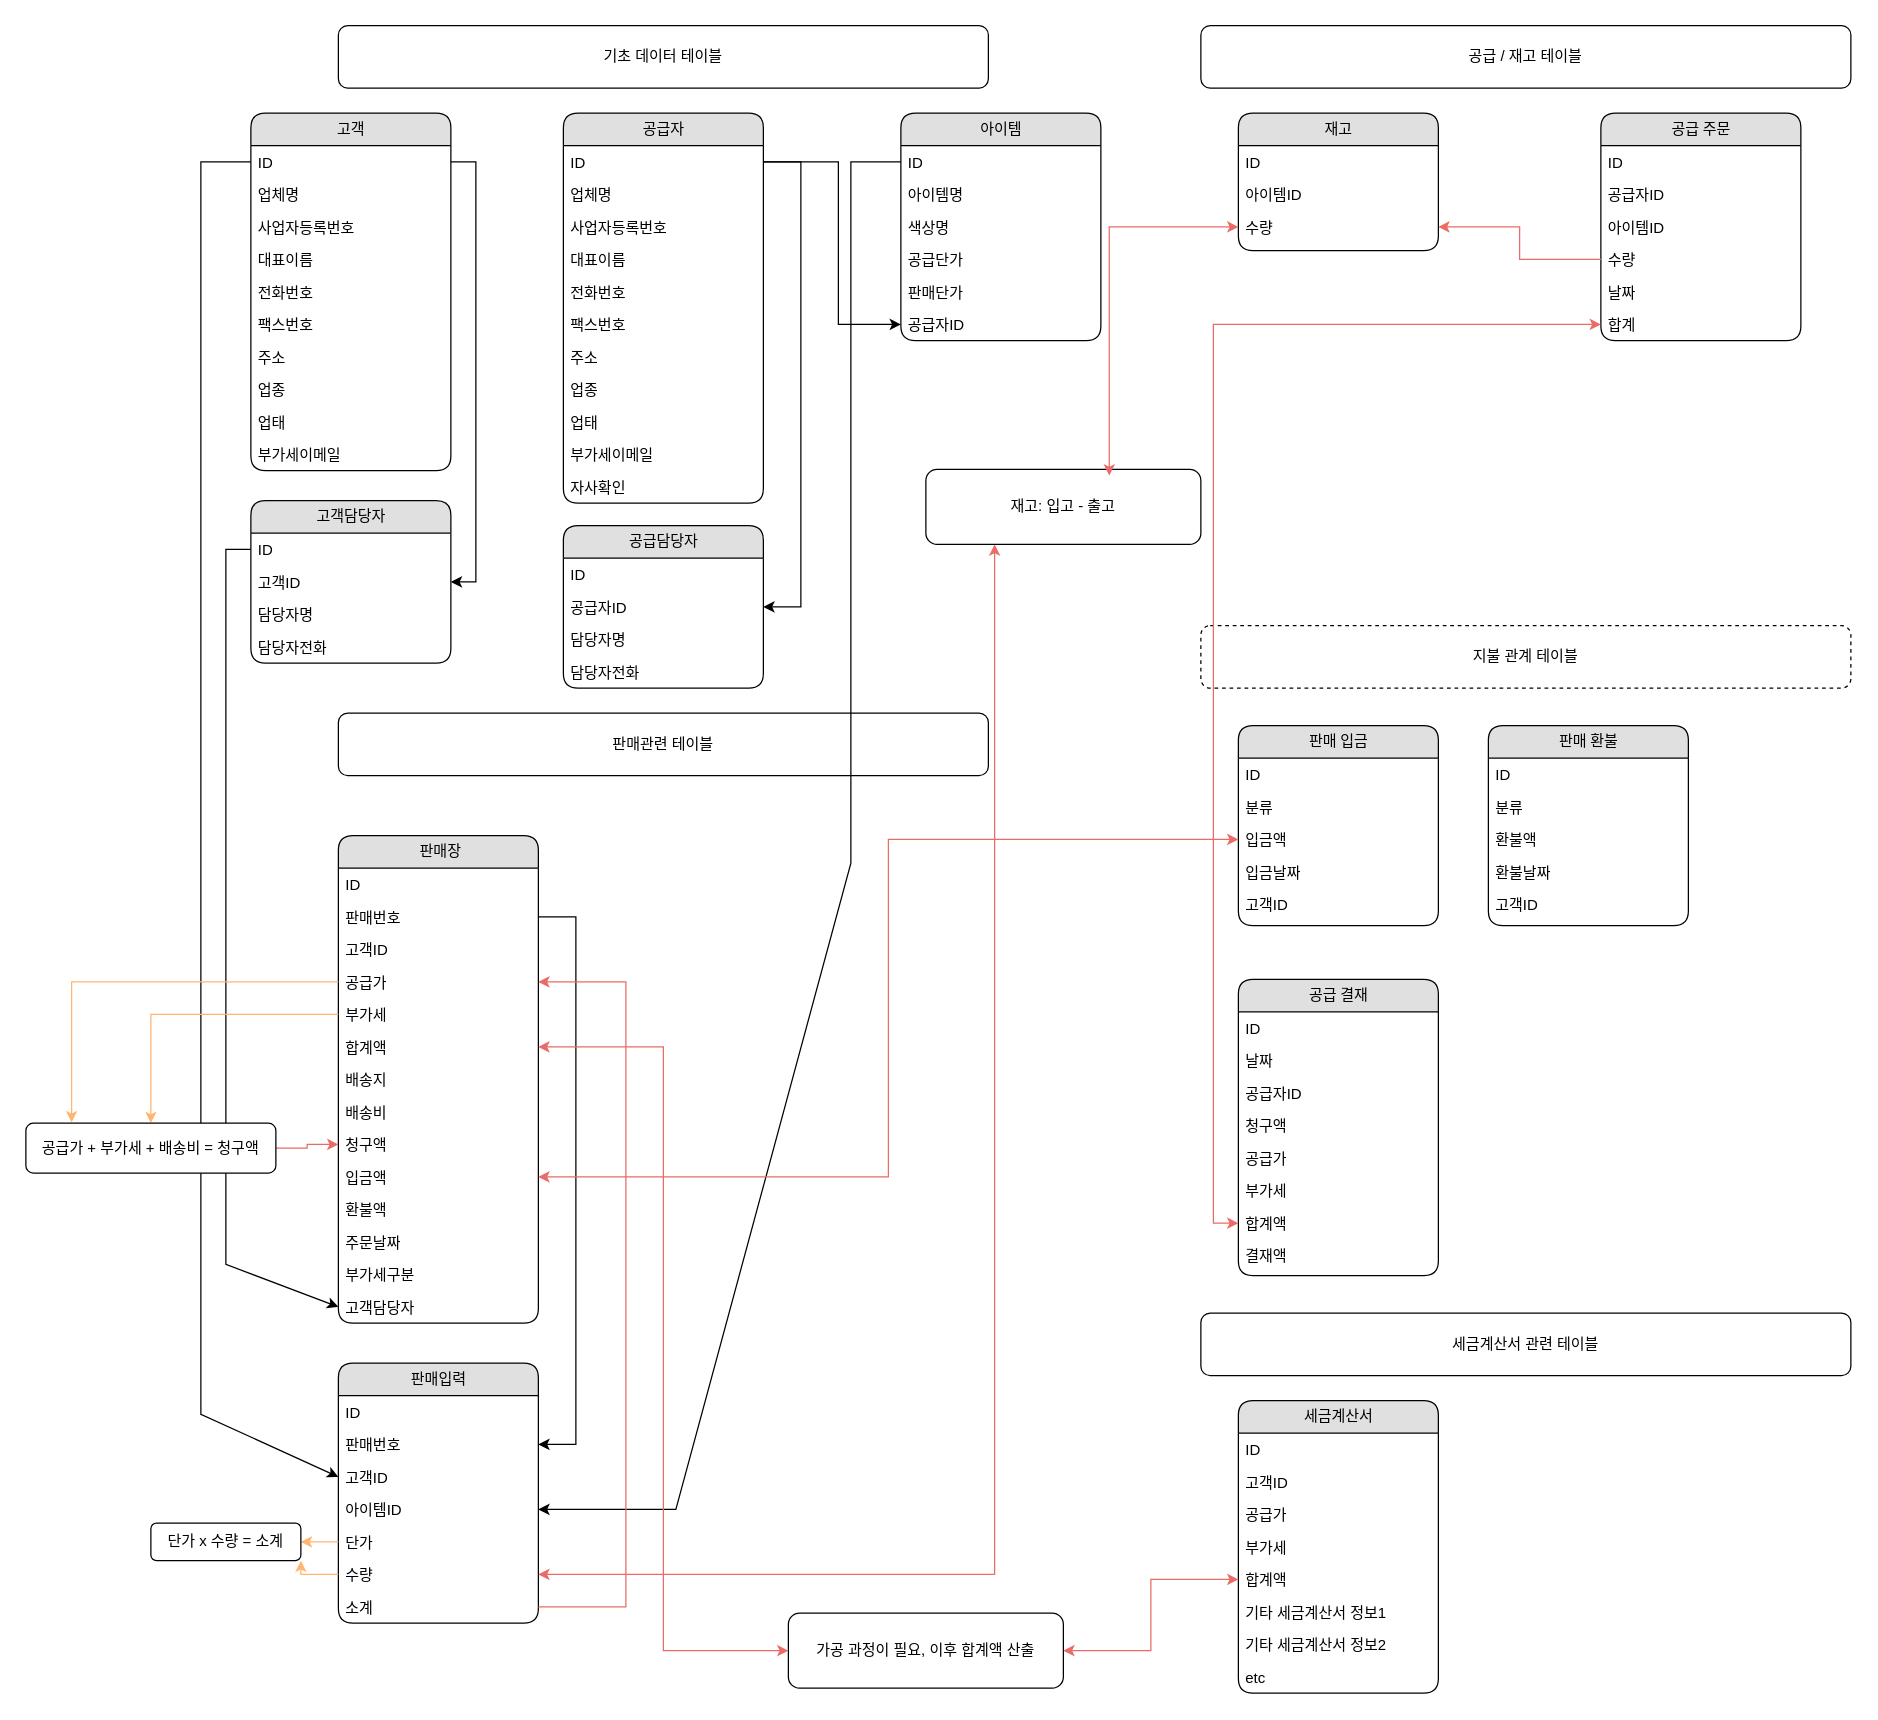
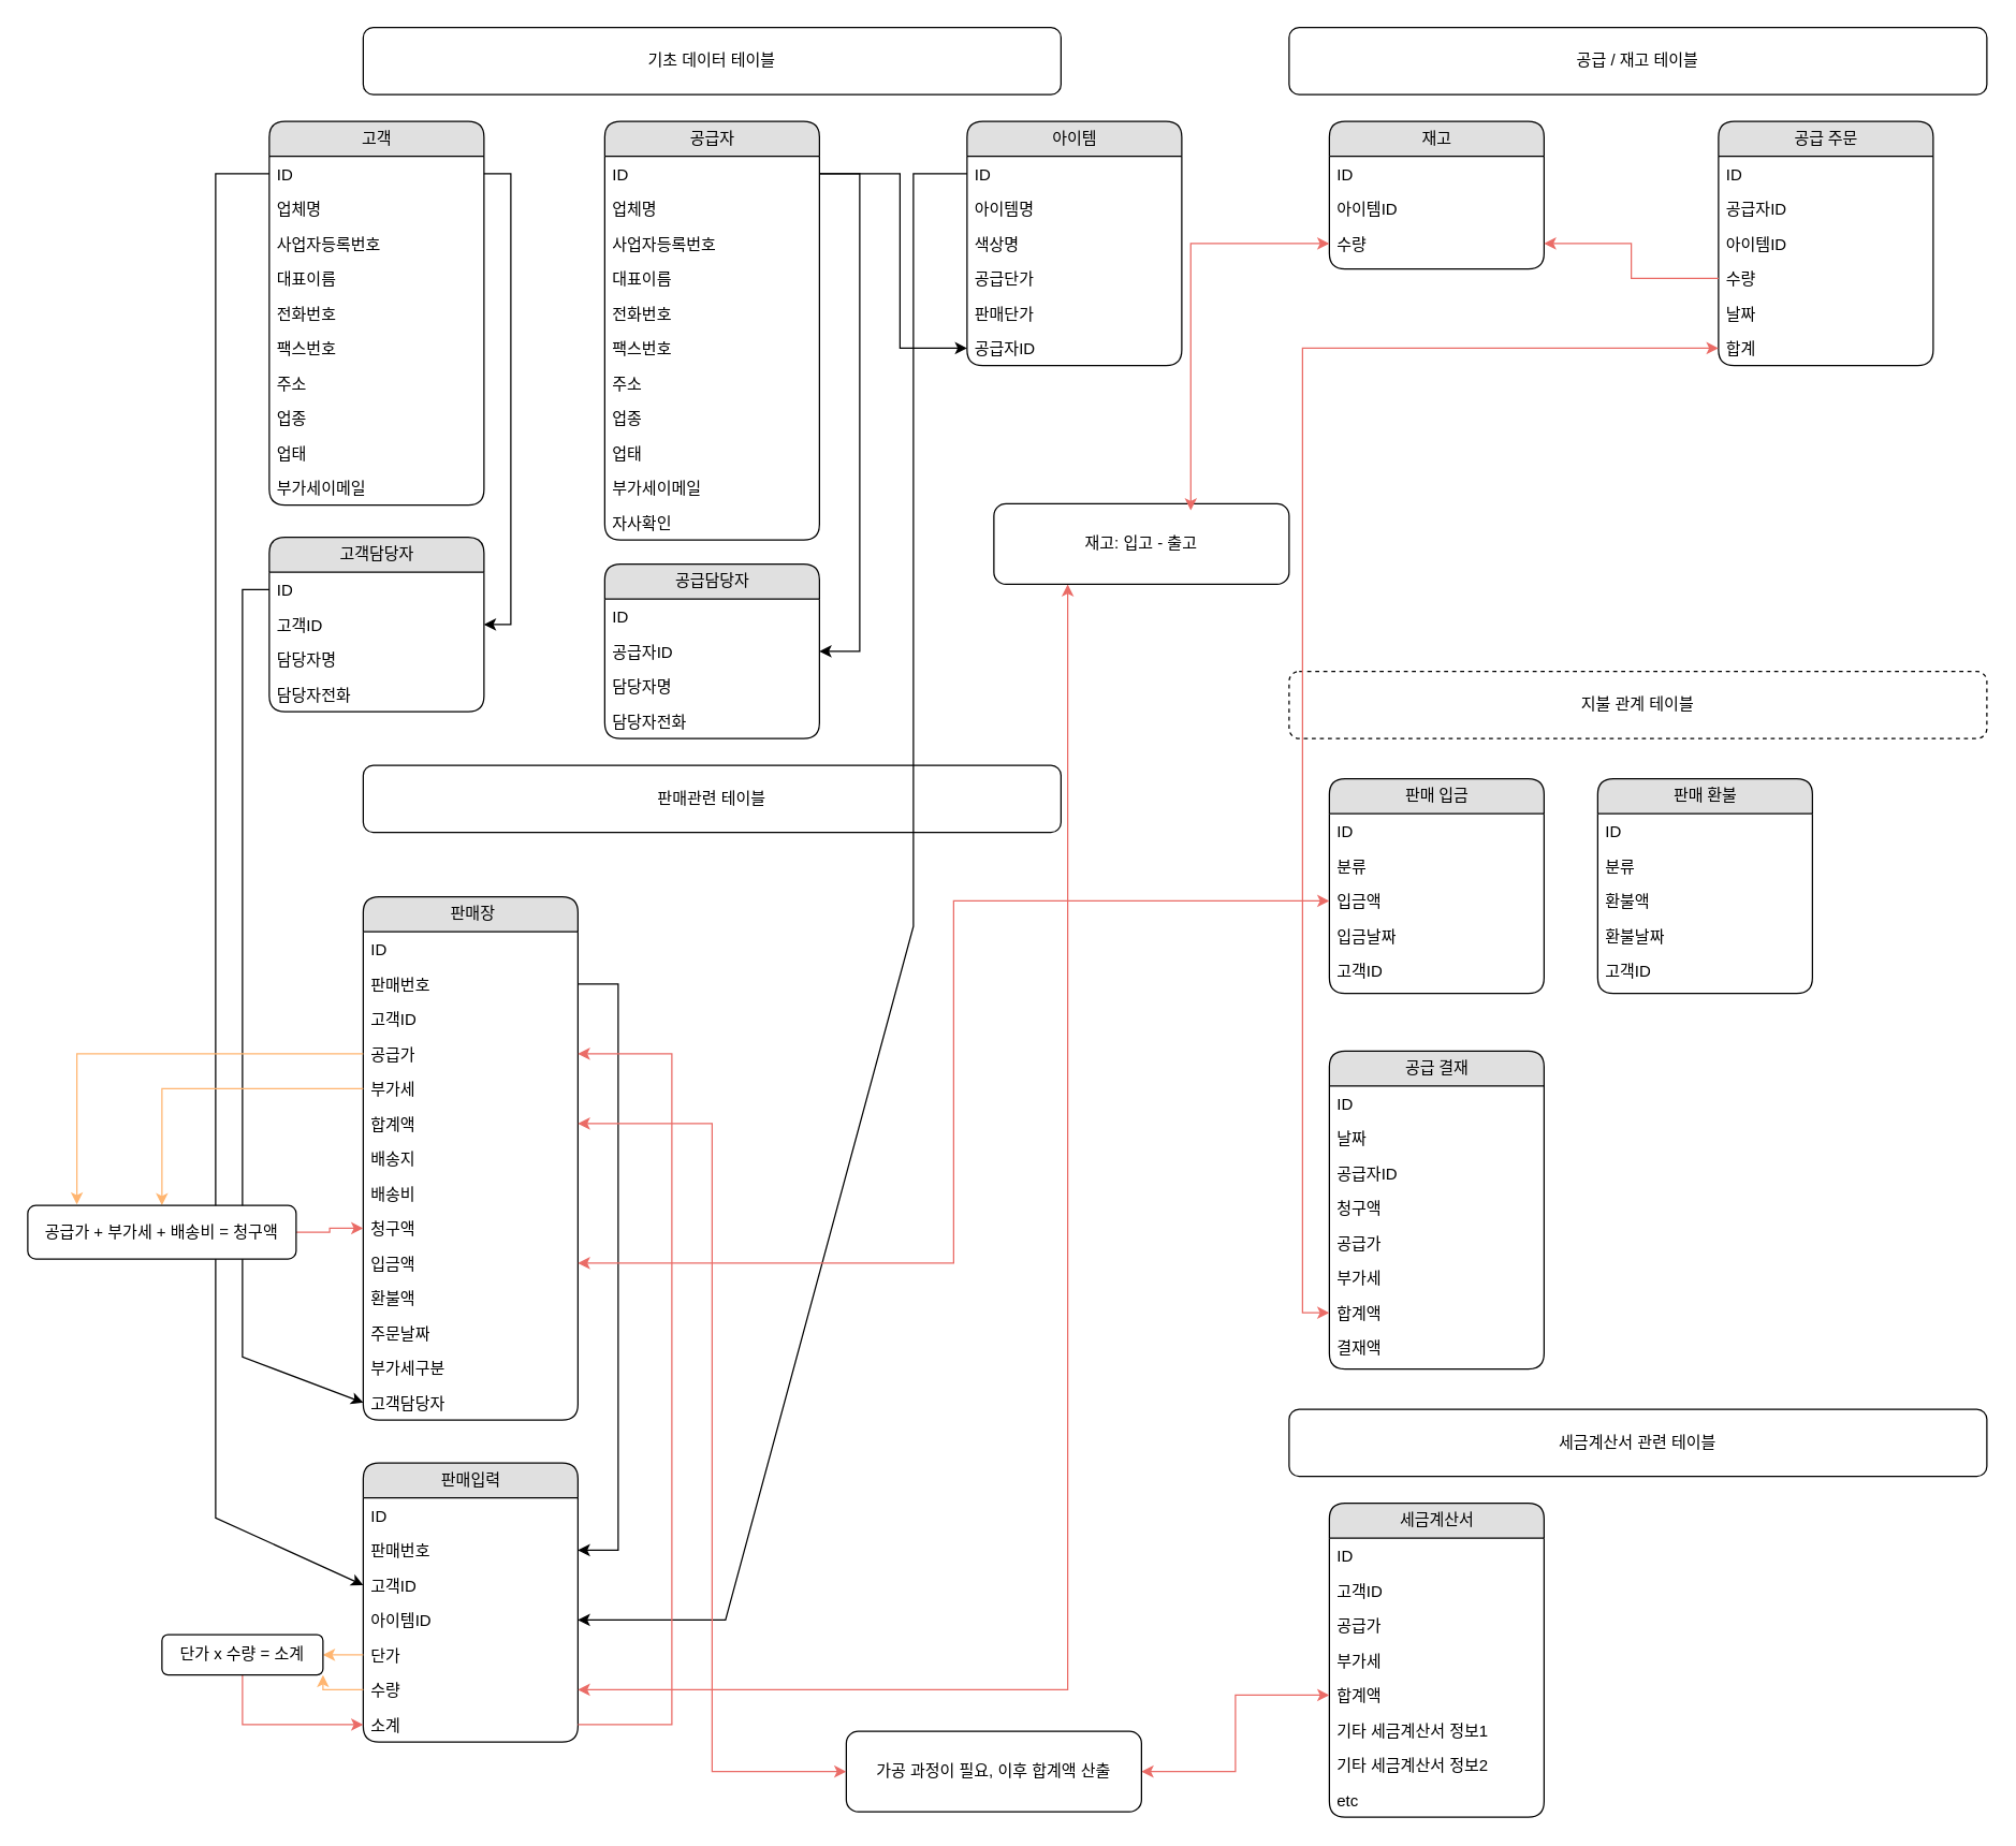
+ <mxCell id="79" style="edgeStyle=orthogonalEdgeStyle;rounded=0;orthogonalLoop=1;jettySize=auto;html=1;exitX=0.5;exitY=1;exitDx=0;exitDy=0;strokeColor=#EA6B66;entryX=0;entryY=0.5;entryDx=0;entryDy=0;" parent="1" source="80" target="69" edge="1"><mxGeometry relative="1" as="geometry"><mxPoint x="180" y="1288" as="targetPoint" /></mxGeometry></mxCell>
